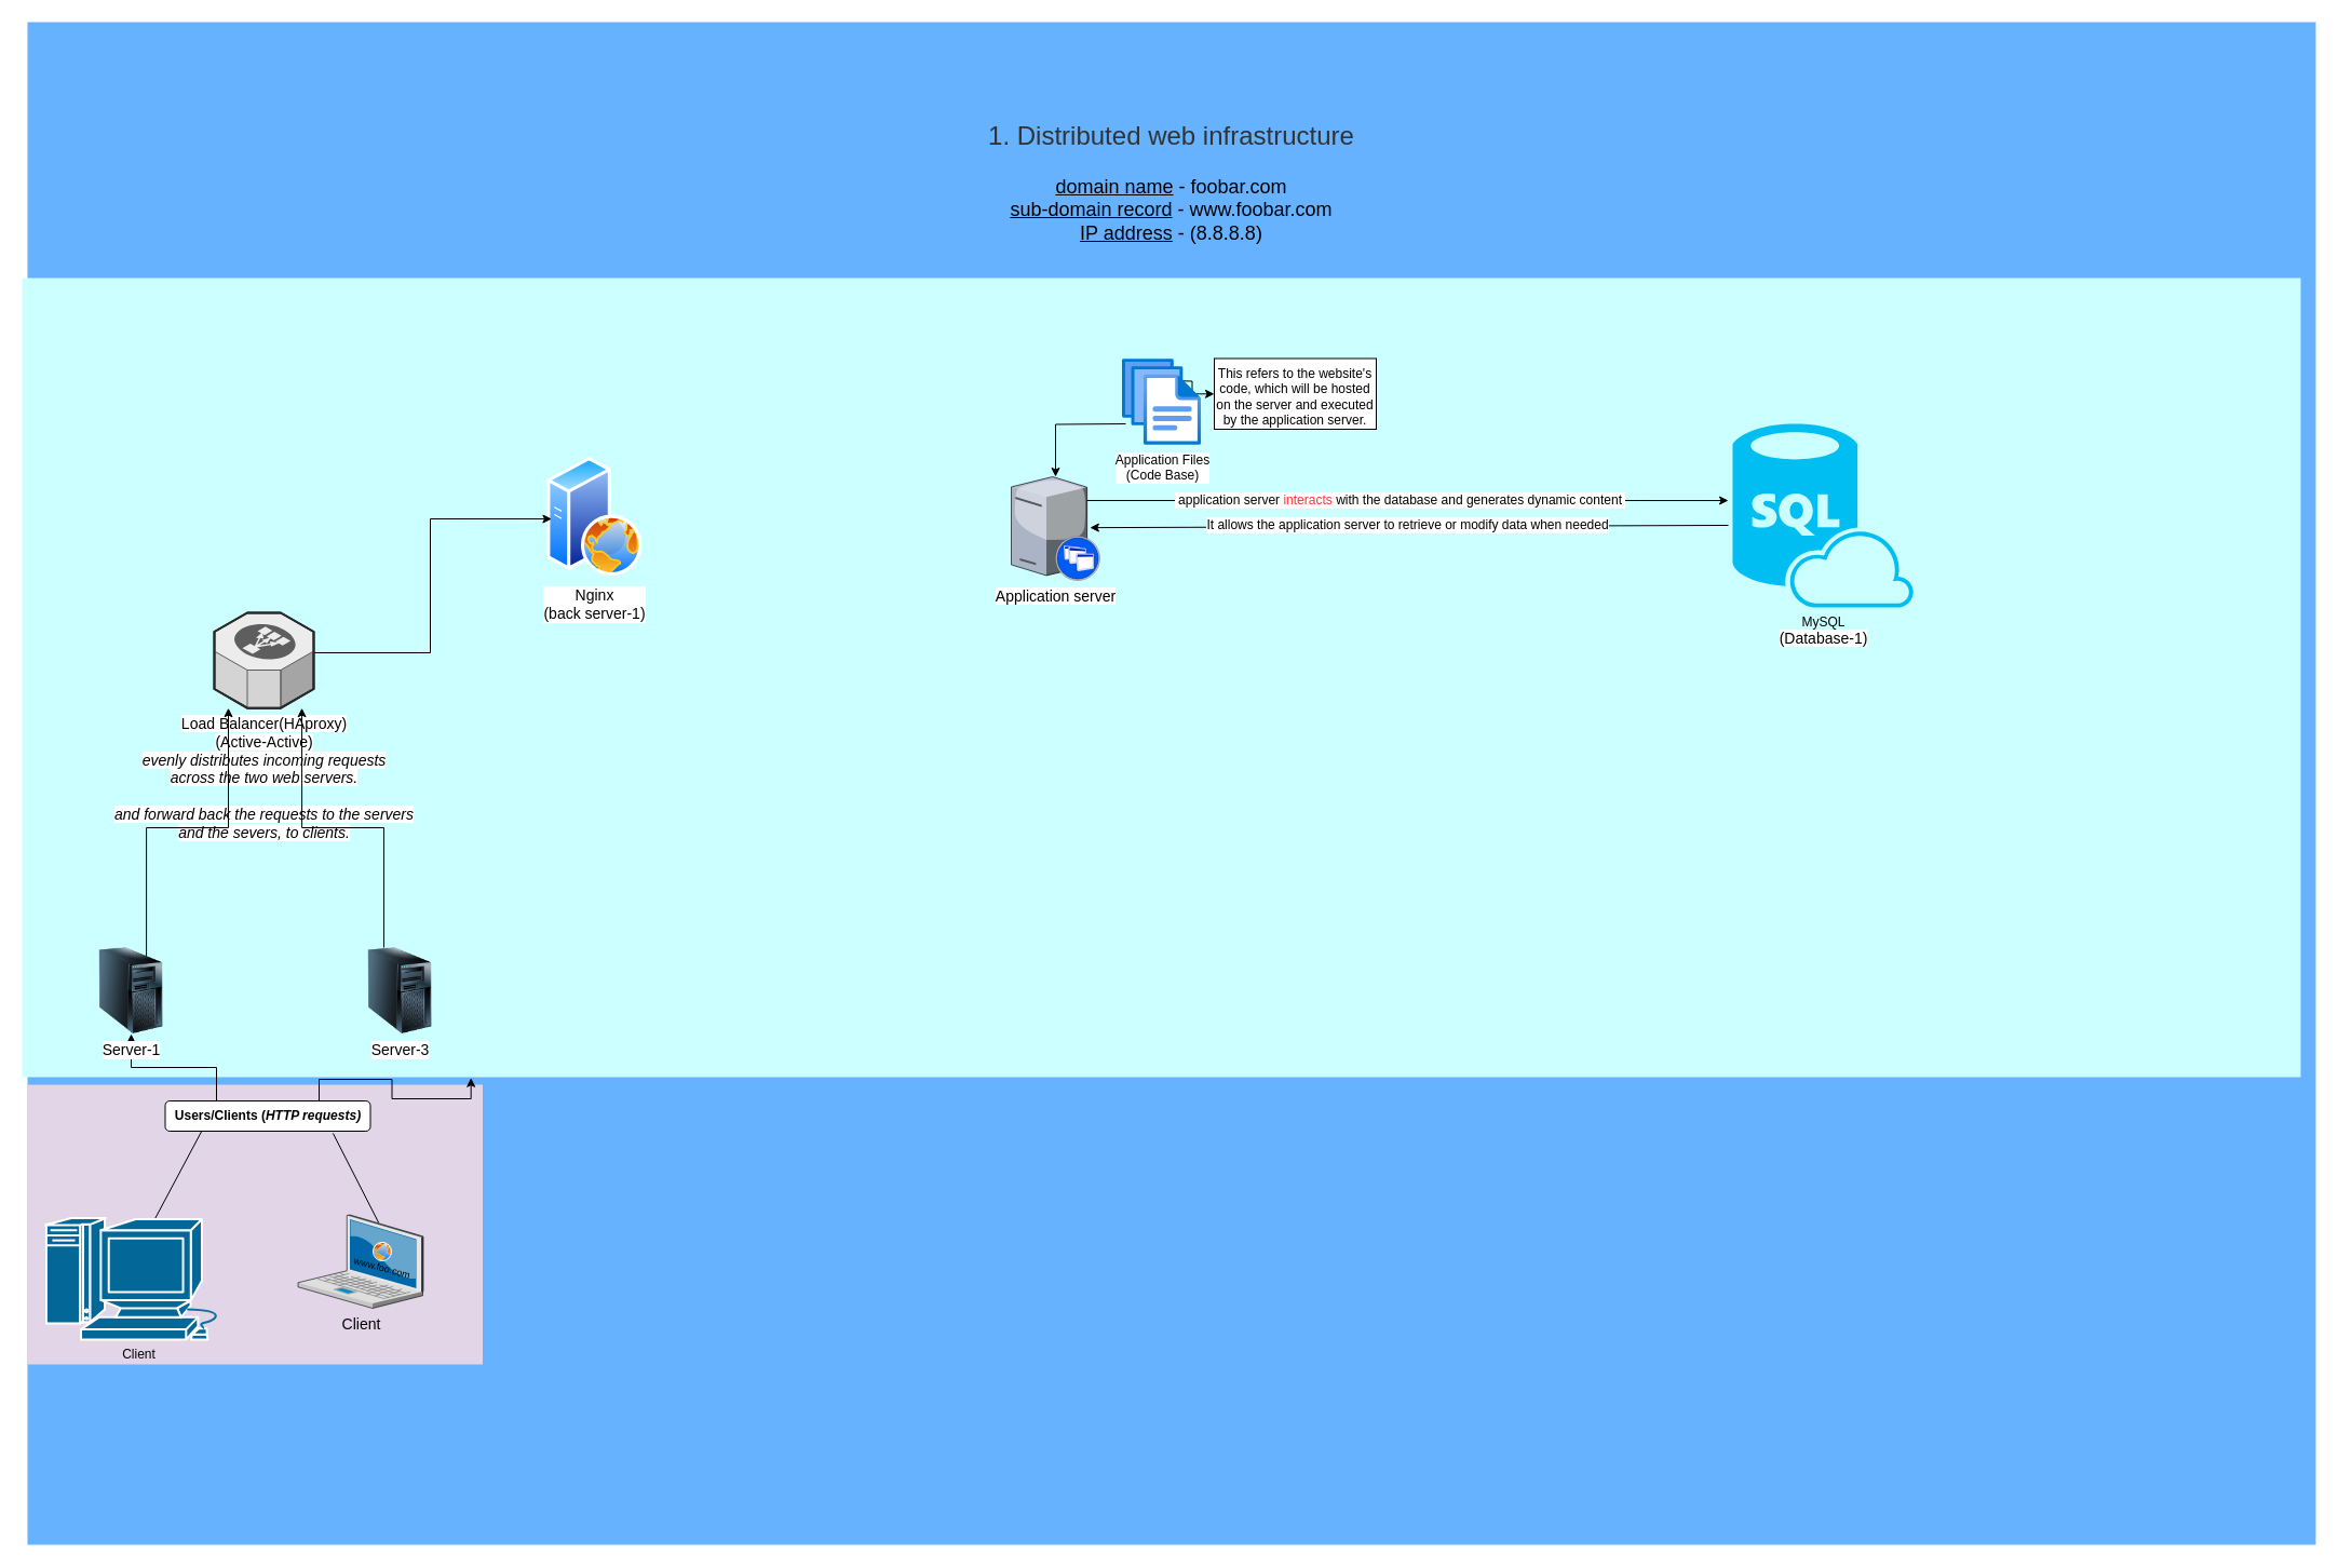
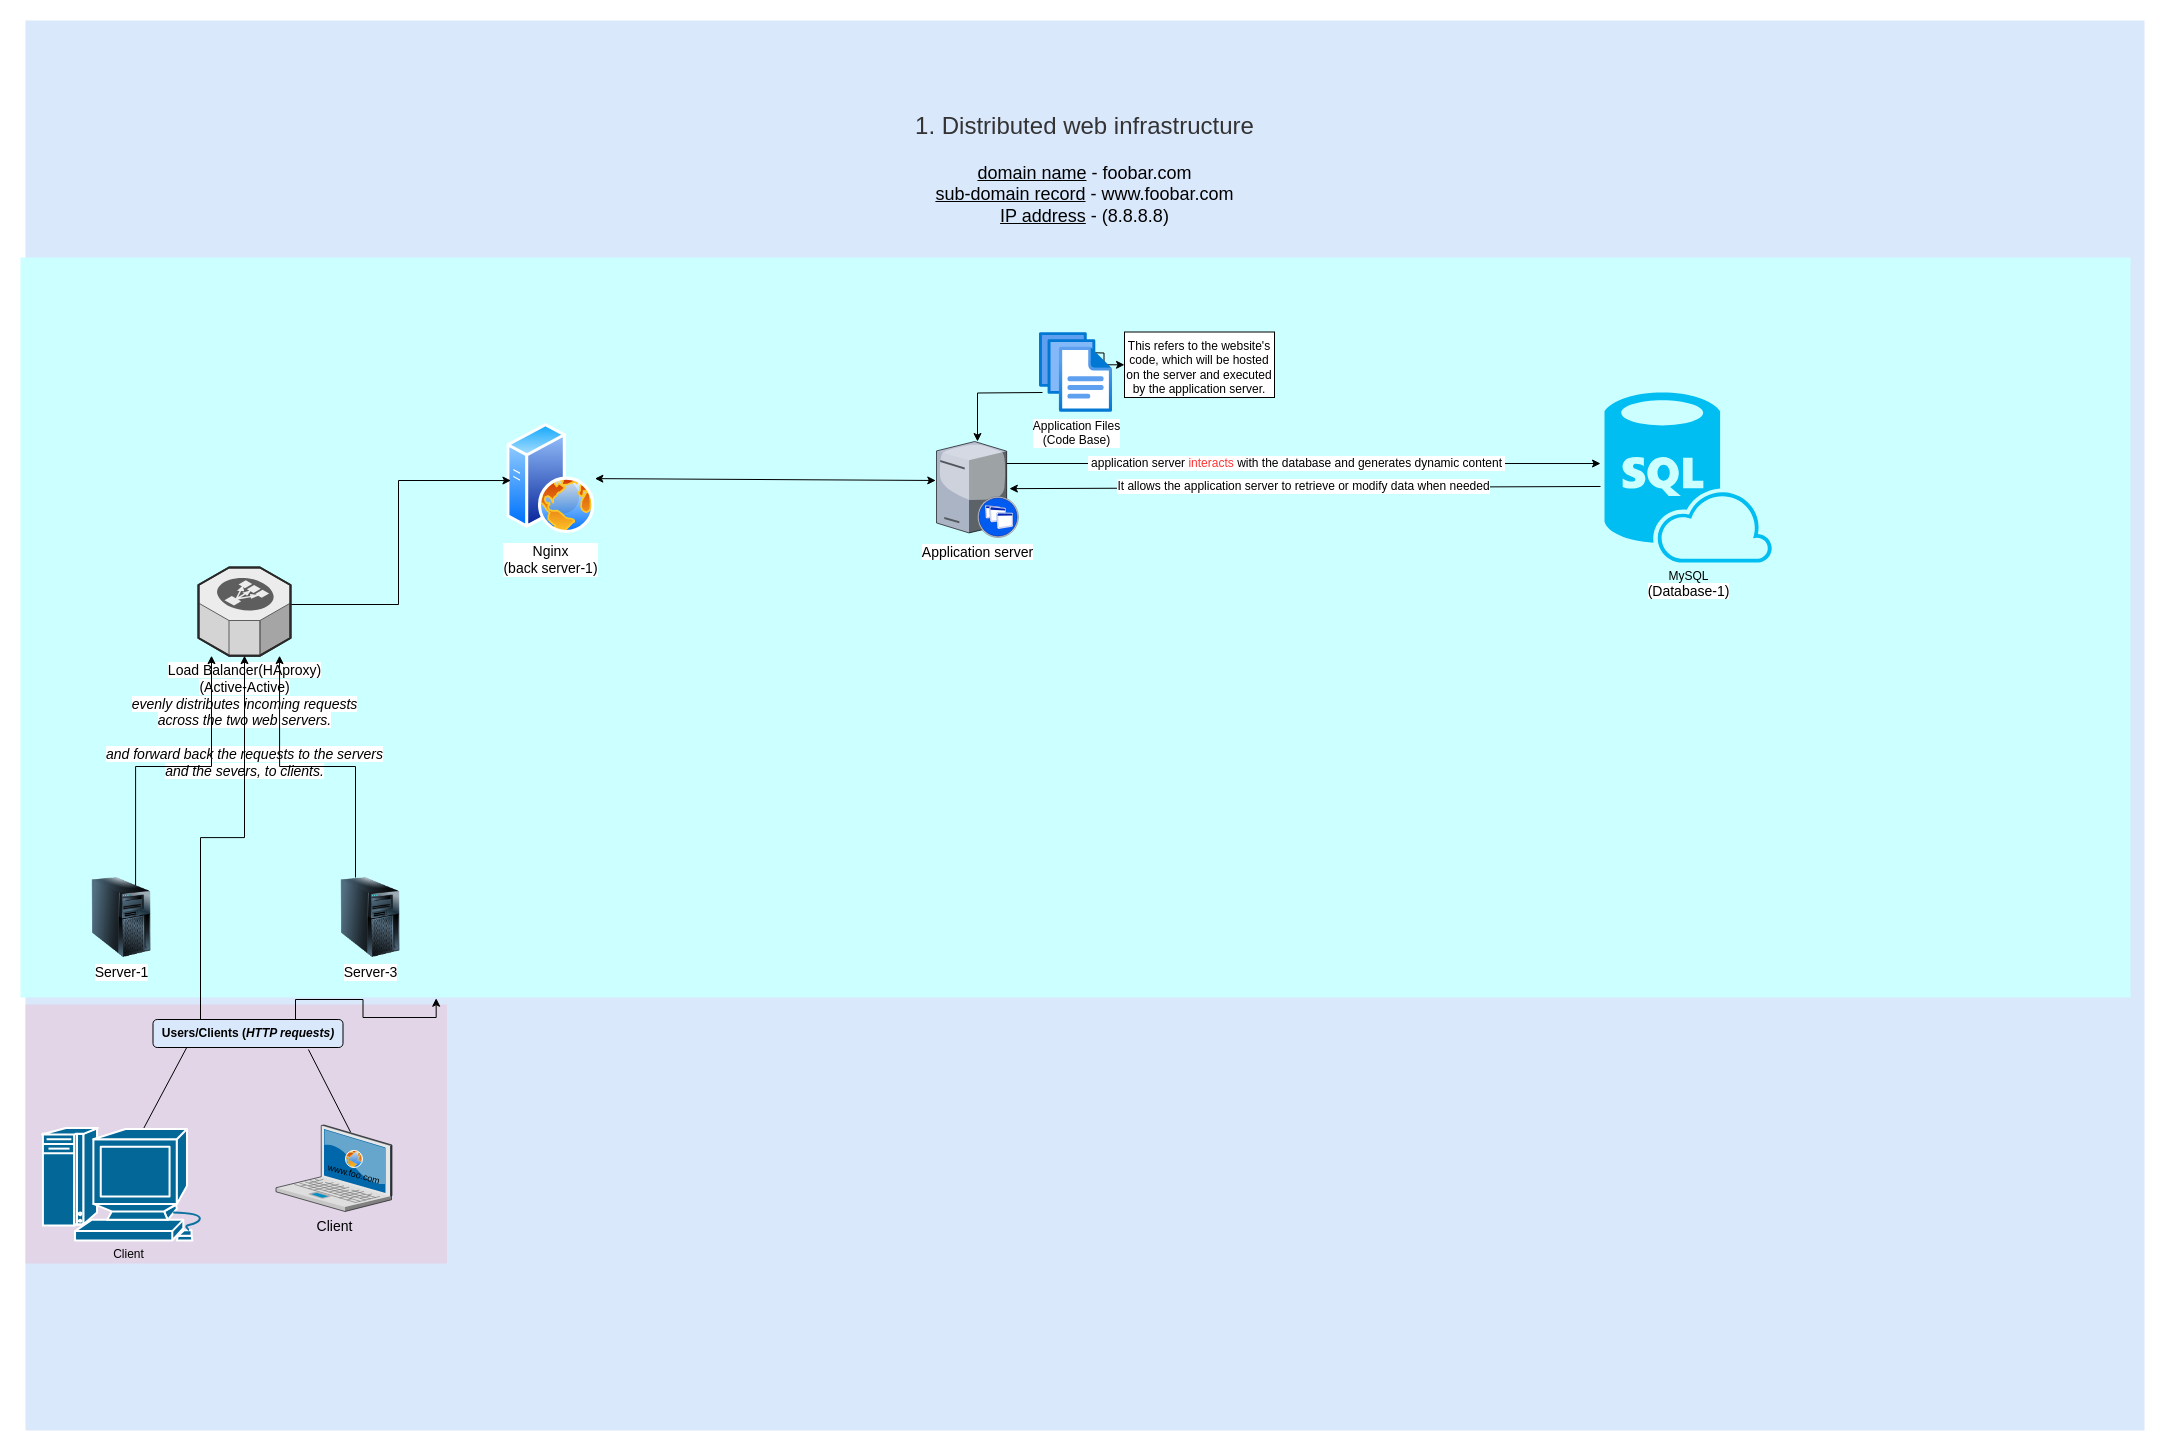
- <mxCell id="2" value="&lt;h3 style=&quot;box-sizing: border-box; font-weight: 500; line-height: 1.1; color: rgb(51, 51, 51); margin-top: 0px; margin-bottom: 0px;&quot; class=&quot;panel-title&quot;&gt;&lt;br&gt;&lt;/h3&gt;&lt;div&gt;&lt;br&gt;&lt;/div&gt;&lt;div&gt;&lt;br&gt;&lt;/div&gt;&lt;div&gt;&lt;br&gt;&lt;/div&gt;&lt;div&gt;&lt;br&gt;&lt;/div&gt;&lt;div&gt;&lt;font style=&quot;background-color: initial; color: rgb(51, 51, 51); font-size: 24px;&quot;&gt;1.&amp;nbsp;&lt;/font&gt;&lt;font style=&quot;background-color: initial; color: rgb(51, 51, 51); font-size: 24px;&quot;&gt;Distributed web infrastructure&lt;/font&gt;&lt;br&gt;&lt;/div&gt;&lt;div&gt;&lt;font style=&quot;font-size: 18px;&quot;&gt;&lt;br&gt;&lt;/font&gt;&lt;/div&gt;&lt;div&gt;&lt;font style=&quot;font-size: 18px;&quot;&gt;&lt;u&gt;domain name&lt;/u&gt; - foobar.com&lt;/font&gt;&lt;/div&gt;&lt;div&gt;&lt;font style=&quot;font-size: 18px;&quot;&gt;&lt;u&gt;sub-domain record&lt;/u&gt; - www.foobar.com&lt;/font&gt;&lt;/div&gt;&lt;div&gt;&lt;font style=&quot;font-size: 18px;&quot;&gt;&lt;u&gt;IP address&lt;/u&gt;&amp;nbsp;- (8.8.8.8&lt;font style=&quot;&quot;&gt;)&lt;/font&gt;&lt;/font&gt;&lt;/div&gt;" style="whiteSpace=wrap;html=1;fillColor=#66b2ff;fontSize=14;strokeColor=none;verticalAlign=top;align=center;" parent="1" vertex="1"><mxGeometry x="25" y="20" width="2119" height="1410" as="geometry" /></mxCell>
+ <mxCell id="2" value="&lt;h3 style=&quot;box-sizing: border-box; font-weight: 500; line-height: 1.1; color: rgb(51, 51, 51); margin-top: 0px; margin-bottom: 0px;&quot; class=&quot;panel-title&quot;&gt;&lt;br&gt;&lt;/h3&gt;&lt;div&gt;&lt;br&gt;&lt;/div&gt;&lt;div&gt;&lt;br&gt;&lt;/div&gt;&lt;div&gt;&lt;br&gt;&lt;/div&gt;&lt;div&gt;&lt;br&gt;&lt;/div&gt;&lt;div&gt;&lt;font style=&quot;background-color: initial; color: rgb(51, 51, 51); font-size: 24px;&quot;&gt;1.&amp;nbsp;&lt;/font&gt;&lt;font style=&quot;background-color: initial; color: rgb(51, 51, 51); font-size: 24px;&quot;&gt;Distributed web infrastructure&lt;/font&gt;&lt;br&gt;&lt;/div&gt;&lt;div&gt;&lt;font style=&quot;font-size: 18px;&quot;&gt;&lt;br&gt;&lt;/font&gt;&lt;/div&gt;&lt;div&gt;&lt;font style=&quot;font-size: 18px;&quot;&gt;&lt;u&gt;domain name&lt;/u&gt; - foobar.com&lt;/font&gt;&lt;/div&gt;&lt;div&gt;&lt;font style=&quot;font-size: 18px;&quot;&gt;&lt;u&gt;sub-domain record&lt;/u&gt; - www.foobar.com&lt;/font&gt;&lt;/div&gt;&lt;div&gt;&lt;font style=&quot;font-size: 18px;&quot;&gt;&lt;u&gt;IP address&lt;/u&gt;&amp;nbsp;- (8.8.8.8&lt;font style=&quot;&quot;&gt;)&lt;/font&gt;&lt;/font&gt;&lt;/div&gt;" style="whiteSpace=wrap;html=1;fillColor=#dae8fc;fontSize=14;strokeColor=none;verticalAlign=top;align=center;" parent="1" vertex="1"><mxGeometry x="25" y="20" width="2119" height="1410" as="geometry" /></mxCell>
+ <mxCell id="16" value="" style="endArrow=classic;startArrow=classic;html=1;rounded=0;exitX=-0.009;exitY=0.406;exitDx=0;exitDy=0;exitPerimeter=0;" parent="1" source="13" target="12" edge="1"><mxGeometry width="50" height="50" relative="1" as="geometry"><mxPoint x="603" y="625" as="sourcePoint" /><mxPoint x="946" y="533" as="targetPoint" /><Array as="points" /></mxGeometry></mxCell>
- <mxCell id="22" style="edgeStyle=orthogonalEdgeStyle;rounded=0;orthogonalLoop=1;jettySize=auto;html=1;exitX=0.25;exitY=0;exitDx=0;exitDy=0;" parent="1" source="24" target="31" edge="1"><mxGeometry relative="1" as="geometry" /></mxCell>
+ <mxCell id="22" style="edgeStyle=orthogonalEdgeStyle;rounded=0;orthogonalLoop=1;jettySize=auto;html=1;exitX=0.25;exitY=0;exitDx=0;exitDy=0;" parent="1" source="24" target="15" edge="1"><mxGeometry relative="1" as="geometry" /></mxCell>
- <mxCell id="24" value="&lt;b&gt;Users/Clients (&lt;i&gt;HTTP requests)&lt;/i&gt;&lt;br&gt;&lt;/b&gt;" style="rounded=1;whiteSpace=wrap;html=1;" parent="1" vertex="1"><mxGeometry x="152.5" y="1019" width="190" height="28" as="geometry" /></mxCell>
+ <mxCell id="24" value="&lt;b&gt;Users/Clients (&lt;i&gt;HTTP requests)&lt;/i&gt;&lt;br&gt;&lt;/b&gt;" style="rounded=1;whiteSpace=wrap;html=1;fillColor=#dae8fc;" parent="1" vertex="1"><mxGeometry x="152.5" y="1019" width="190" height="28" as="geometry" /></mxCell>
